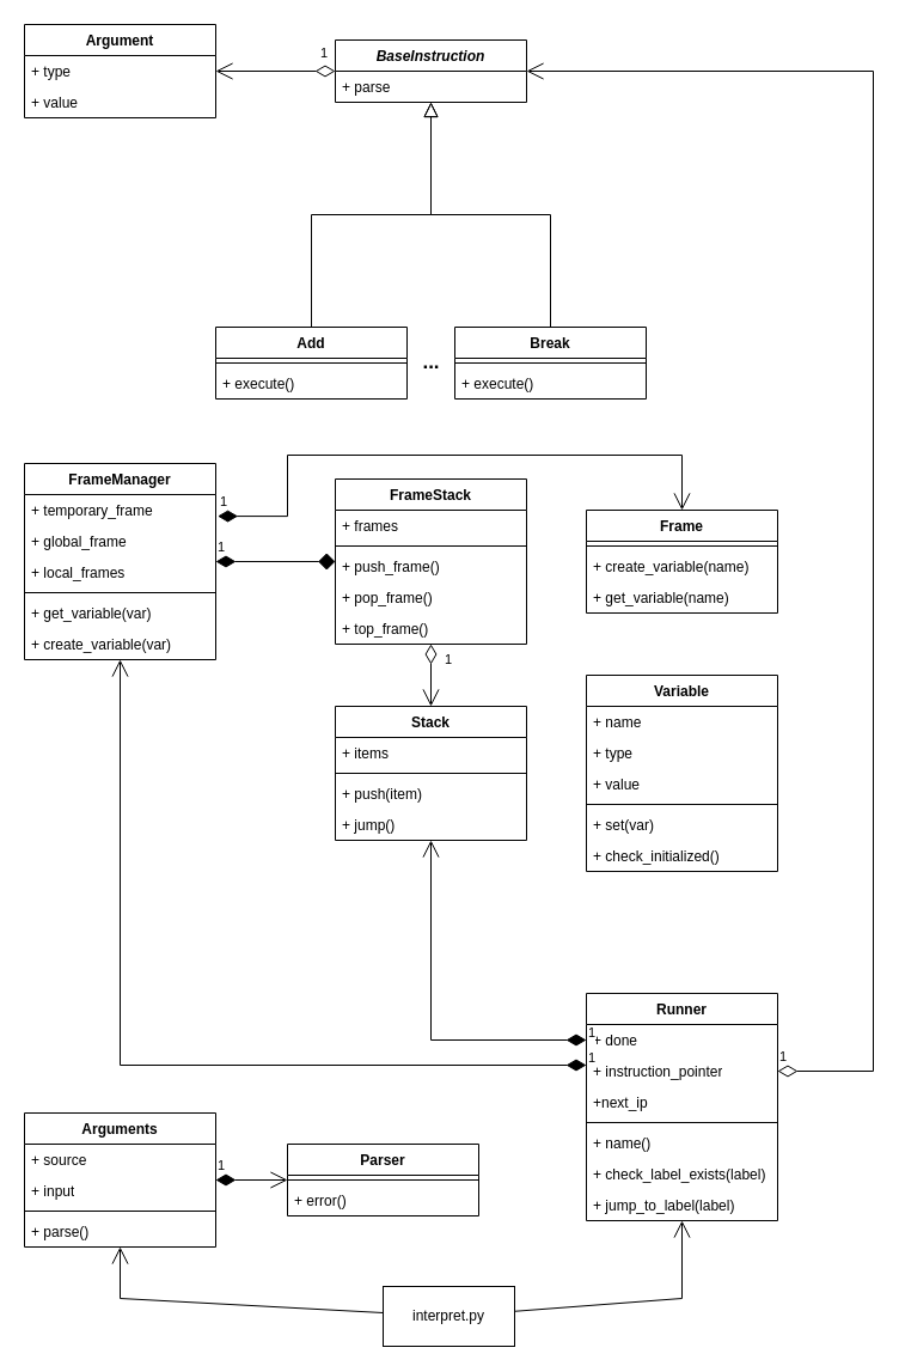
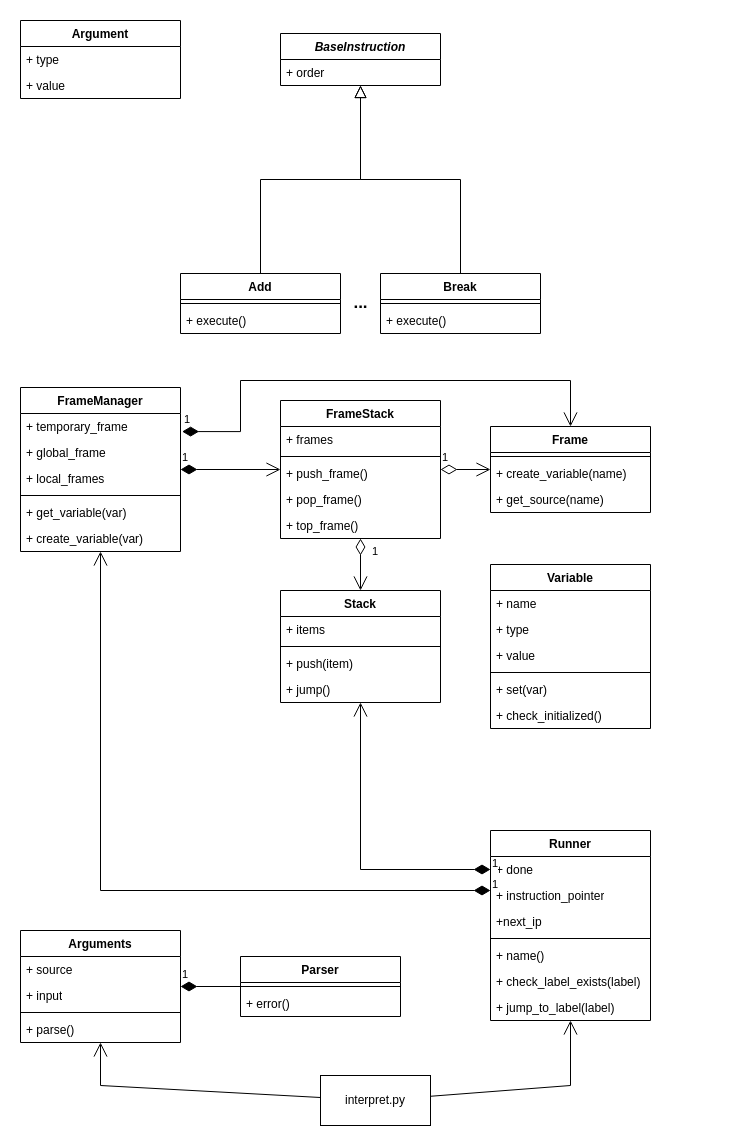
- <mxCell id="25" value="1" style="endArrow=open;html=1;endSize=12;startArrow=diamondThin;startSize=14;startFill=0;edgeStyle=orthogonalEdgeStyle;align=left;verticalAlign=bottom;rounded=0;" edge="1" parent="1" source="2" target="13"><mxGeometry x="-0.714" y="-6" relative="1" as="geometry"><mxPoint x="230" y="103" as="sourcePoint" /><mxPoint x="390" y="103" as="targetPoint" /><mxPoint as="offset" /></mxGeometry></mxCell>
- <mxCell id="3" value="+ parse&#10;" style="text;align=left;verticalAlign=top;spacingLeft=4;spacingRight=4;overflow=hidden;rotatable=0;points=[[0,0.5],[1,0.5]];portConstraint=eastwest;" parent="2" vertex="1"><mxGeometry y="26" width="160" height="26" as="geometry" /></mxCell>
+ <mxCell id="3" value="+ order&#10;" style="text;align=left;verticalAlign=top;spacingLeft=4;spacingRight=4;overflow=hidden;rotatable=0;points=[[0,0.5],[1,0.5]];portConstraint=eastwest;" parent="2" vertex="1"><mxGeometry y="26" width="160" height="26" as="geometry" /></mxCell>
- <mxCell id="67" value="1" style="endArrow=open;html=1;endSize=12;startArrow=diamondThin;startSize=14;startFill=0;edgeStyle=orthogonalEdgeStyle;align=left;verticalAlign=bottom;rounded=0;" edge="1" parent="1" source="59" target="2"><mxGeometry x="-1" y="3" relative="1" as="geometry"><mxPoint x="550" y="780" as="sourcePoint" /><mxPoint x="710" y="780" as="targetPoint" /><Array as="points"><mxPoint x="730" y="895" /><mxPoint x="730" y="59" /></Array></mxGeometry></mxCell>
- <mxCell id="44" value="1" style="endArrow=diamond;html=1;endSize=12;startArrow=diamondThin;startSize=14;startFill=1;edgeStyle=orthogonalEdgeStyle;align=left;verticalAlign=bottom;rounded=0;" edge="1" parent="1" source="37" target="30"><mxGeometry x="-1" y="3" relative="1" as="geometry"><mxPoint x="270" y="460" as="sourcePoint" /><mxPoint x="430" y="460" as="targetPoint" /></mxGeometry></mxCell>
+ <mxCell id="44" value="1" style="endArrow=open;html=1;endSize=12;startArrow=diamondThin;startSize=14;startFill=1;edgeStyle=orthogonalEdgeStyle;align=left;verticalAlign=bottom;rounded=0;" edge="1" parent="1" source="37" target="30"><mxGeometry x="-1" y="3" relative="1" as="geometry"><mxPoint x="270" y="460" as="sourcePoint" /><mxPoint x="430" y="460" as="targetPoint" /></mxGeometry></mxCell>
+ <mxCell id="36" value="1" style="endArrow=open;html=1;endSize=12;startArrow=diamondThin;startSize=14;startFill=0;edgeStyle=orthogonalEdgeStyle;align=left;verticalAlign=bottom;rounded=0;" edge="1" parent="1" source="30" target="26"><mxGeometry x="-1" y="3" relative="1" as="geometry"><mxPoint x="530" y="530" as="sourcePoint" /><mxPoint x="690" y="530" as="targetPoint" /></mxGeometry></mxCell>
- <mxCell id="29" value="+ get_variable(name)" style="text;strokeColor=none;fillColor=none;align=left;verticalAlign=top;spacingLeft=4;spacingRight=4;overflow=hidden;rotatable=0;points=[[0,0.5],[1,0.5]];portConstraint=eastwest;whiteSpace=wrap;html=1;" vertex="1" parent="26"><mxGeometry y="60" width="160" height="26" as="geometry" /></mxCell>
+ <mxCell id="29" value="+ get_source(name)" style="text;strokeColor=none;fillColor=none;align=left;verticalAlign=top;spacingLeft=4;spacingRight=4;overflow=hidden;rotatable=0;points=[[0,0.5],[1,0.5]];portConstraint=eastwest;whiteSpace=wrap;html=1;" vertex="1" parent="26"><mxGeometry y="60" width="160" height="26" as="geometry" /></mxCell>
- <mxCell id="21" value="1" style="endArrow=open;html=1;endSize=12;startArrow=diamondThin;startSize=14;startFill=1;edgeStyle=orthogonalEdgeStyle;align=left;verticalAlign=bottom;rounded=0;" edge="1" parent="1" source="16" target="22"><mxGeometry x="-1" y="3" relative="1" as="geometry"><mxPoint x="280" y="870" as="sourcePoint" /><mxPoint x="440" y="870" as="targetPoint" /></mxGeometry></mxCell>
+ <mxCell id="21" value="1" style="endArrow=none;html=1;endSize=12;startArrow=diamondThin;startSize=14;startFill=1;edgeStyle=orthogonalEdgeStyle;align=left;verticalAlign=bottom;rounded=0;" edge="1" parent="1" source="16" target="22"><mxGeometry x="-1" y="3" relative="1" as="geometry"><mxPoint x="280" y="870" as="sourcePoint" /><mxPoint x="440" y="870" as="targetPoint" /></mxGeometry></mxCell>
